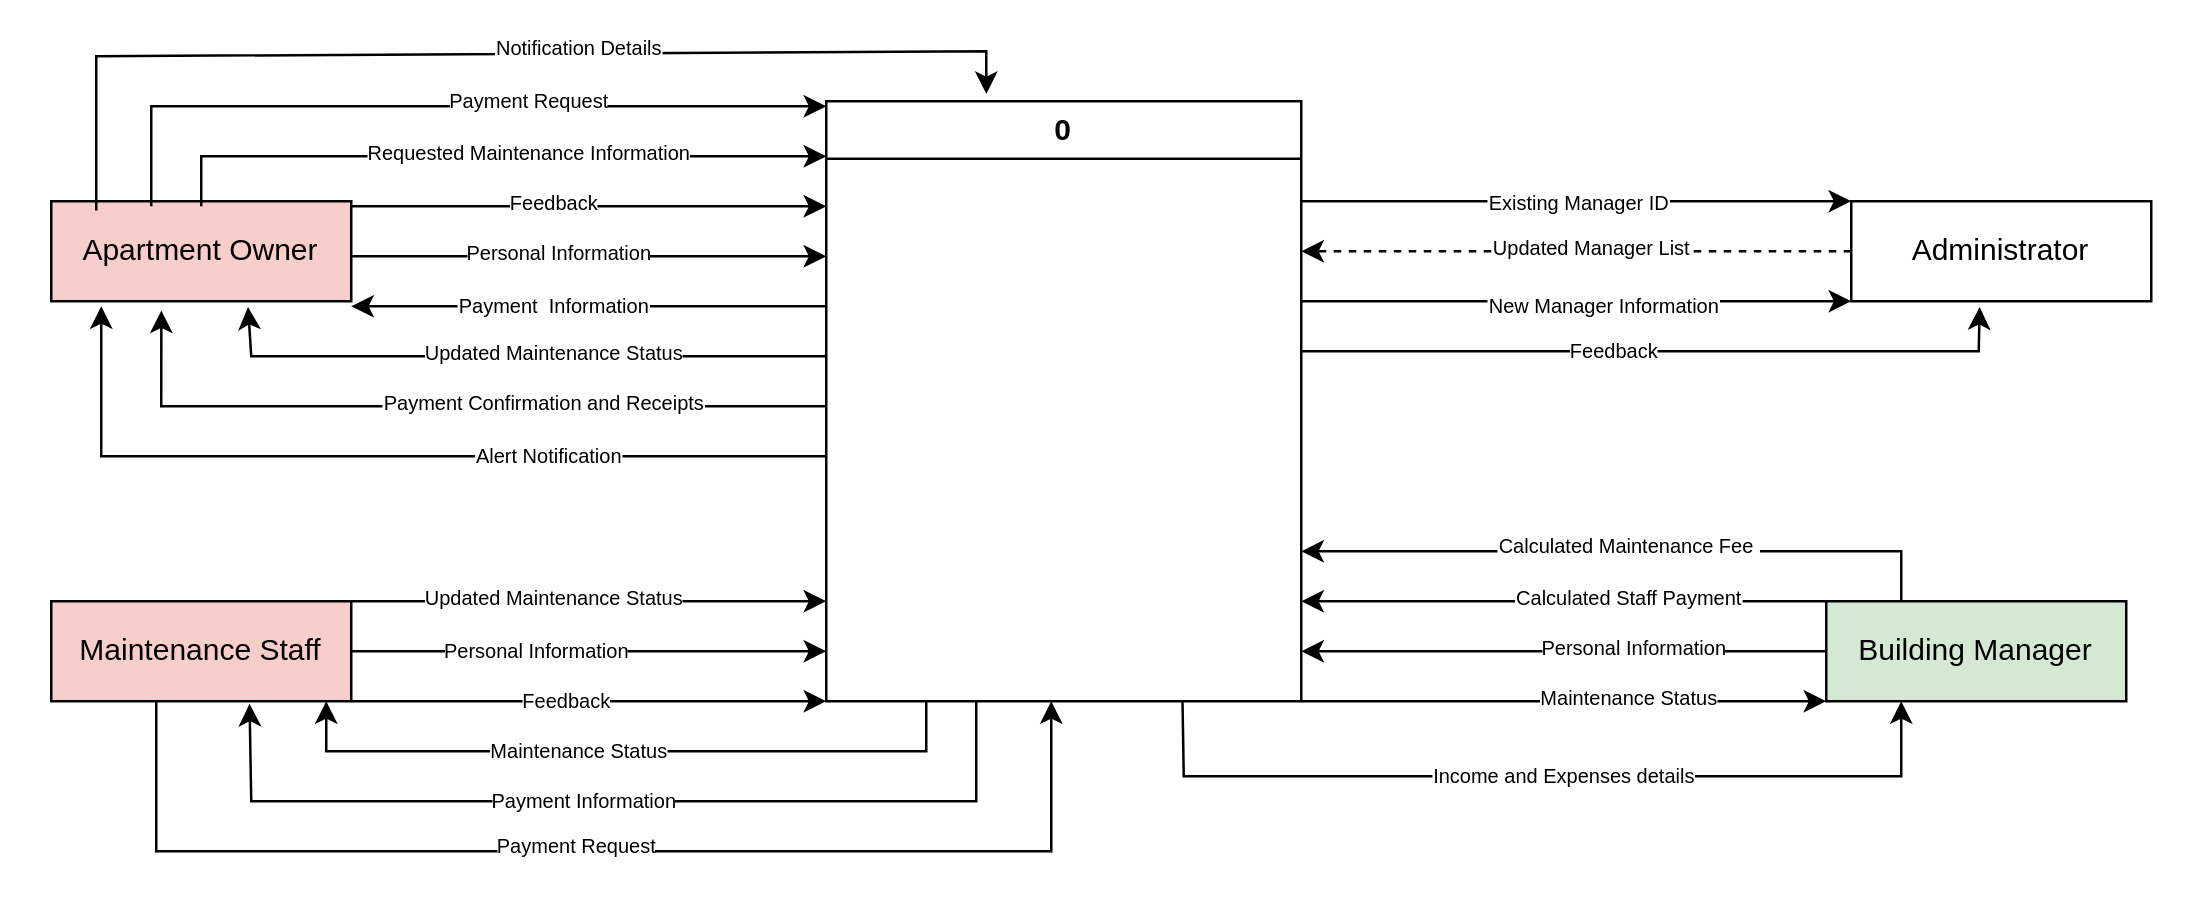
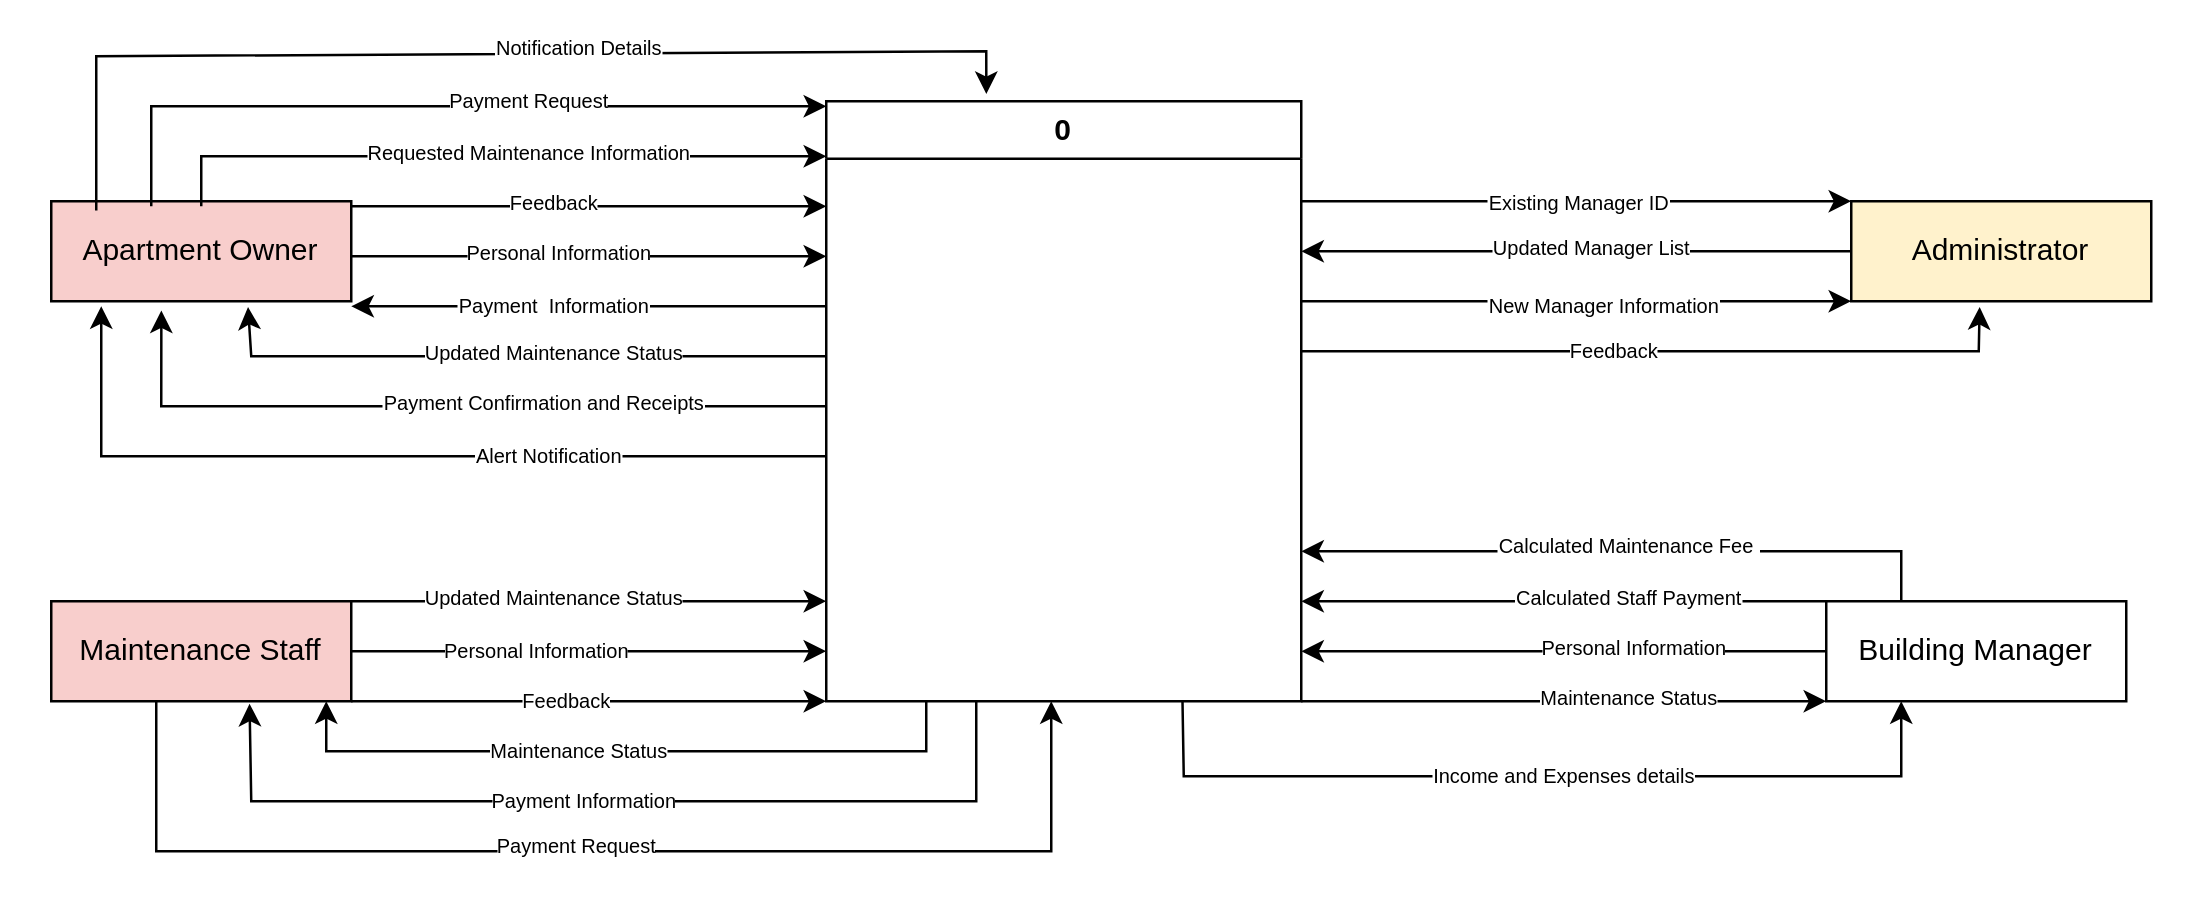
- <mxCell id="19" value="" style="endArrow=classic;html=1;rounded=0;entryX=1;entryY=0.25;entryDx=0;entryDy=0;exitX=0;exitY=0.5;exitDx=0;exitDy=0;dashed=1;" parent="1" source="5" target="2" edge="1"><mxGeometry width="50" height="50" relative="1" as="geometry"><mxPoint x="620" y="200" as="sourcePoint" /><mxPoint x="670" y="150" as="targetPoint" /></mxGeometry></mxCell>
+ <mxCell id="19" value="" style="endArrow=classic;html=1;rounded=0;entryX=1;entryY=0.25;entryDx=0;entryDy=0;exitX=0;exitY=0.5;exitDx=0;exitDy=0;" parent="1" source="5" target="2" edge="1"><mxGeometry width="50" height="50" relative="1" as="geometry"><mxPoint x="620" y="200" as="sourcePoint" /><mxPoint x="670" y="150" as="targetPoint" /></mxGeometry></mxCell>
- <mxCell id="5" value="Administrator" style="rounded=0;whiteSpace=wrap;html=1;" parent="1" vertex="1"><mxGeometry x="740" y="80" width="120" height="40" as="geometry" /></mxCell>
+ <mxCell id="5" value="Administrator" style="rounded=0;whiteSpace=wrap;html=1;fillColor=#fff2cc;" parent="1" vertex="1"><mxGeometry x="740" y="80" width="120" height="40" as="geometry" /></mxCell>
- <mxCell id="6" value="Building Manager" style="rounded=0;whiteSpace=wrap;html=1;fillColor=#d5e8d4;" parent="1" vertex="1"><mxGeometry x="730" y="240" width="120" height="40" as="geometry" /></mxCell>
+ <mxCell id="6" value="Building Manager" style="rounded=0;whiteSpace=wrap;html=1;" parent="1" vertex="1"><mxGeometry x="730" y="240" width="120" height="40" as="geometry" /></mxCell>
